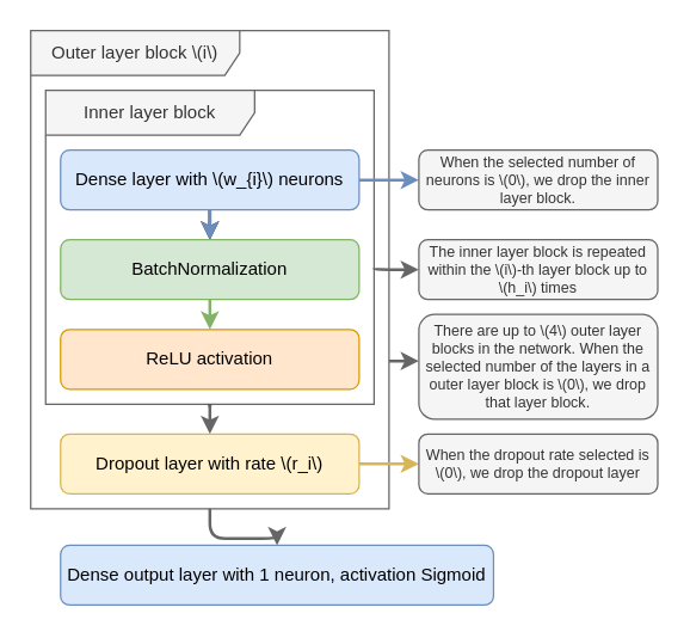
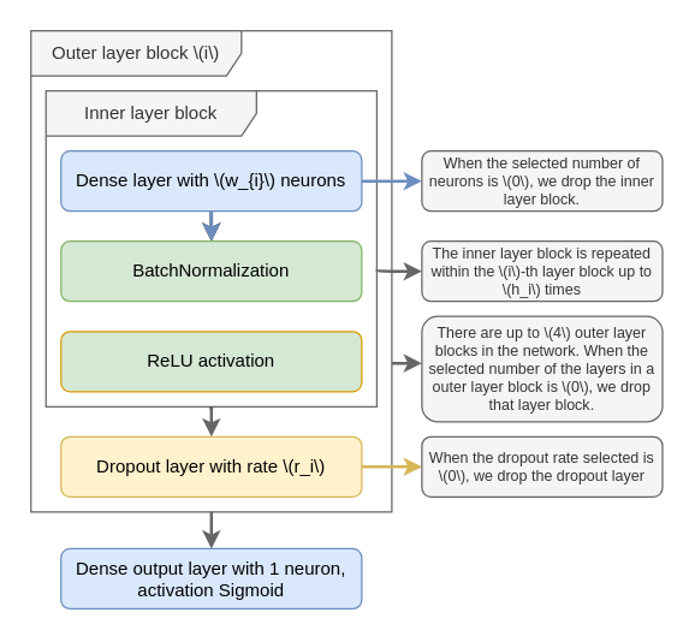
- <mxCell id="14" style="edgeStyle=orthogonalEdgeStyle;rounded=1;orthogonalLoop=1;jettySize=auto;html=1;strokeWidth=2;fillColor=#d5e8d4;strokeColor=#82b366;" edge="1" parent="1" source="15" target="13"><mxGeometry relative="1" as="geometry" /></mxCell>
- <mxCell id="13" value="ReLU activation" style="rounded=1;whiteSpace=wrap;html=1;fillColor=#ffe6cc;strokeColor=#d79b00;" vertex="1" parent="1"><mxGeometry x="40" y="220" width="200" height="40" as="geometry" /></mxCell>
+ <mxCell id="13" value="ReLU activation" style="rounded=1;whiteSpace=wrap;html=1;fillColor=#d5e8d4;strokeColor=#d79b00;" vertex="1" parent="1"><mxGeometry x="40" y="220" width="200" height="40" as="geometry" /></mxCell>
- <mxCell id="20" value="Dense output layer with 1 neuron, activation Sigmoid" style="rounded=1;whiteSpace=wrap;html=1;fillColor=#dae8fc;strokeColor=#6c8ebf;" vertex="1" parent="1"><mxGeometry x="40" y="364.5" width="290" height="40" as="geometry" /></mxCell>
+ <mxCell id="20" value="Dense output layer with 1 neuron, activation Sigmoid" style="rounded=1;whiteSpace=wrap;html=1;fillColor=#dae8fc;strokeColor=#6c8ebf;" vertex="1" parent="1"><mxGeometry x="40" y="364.5" width="200" height="40" as="geometry" /></mxCell>
